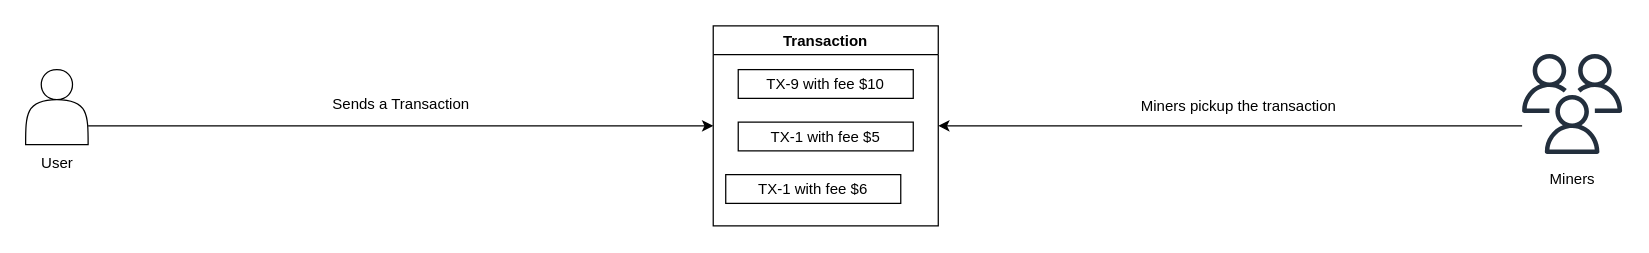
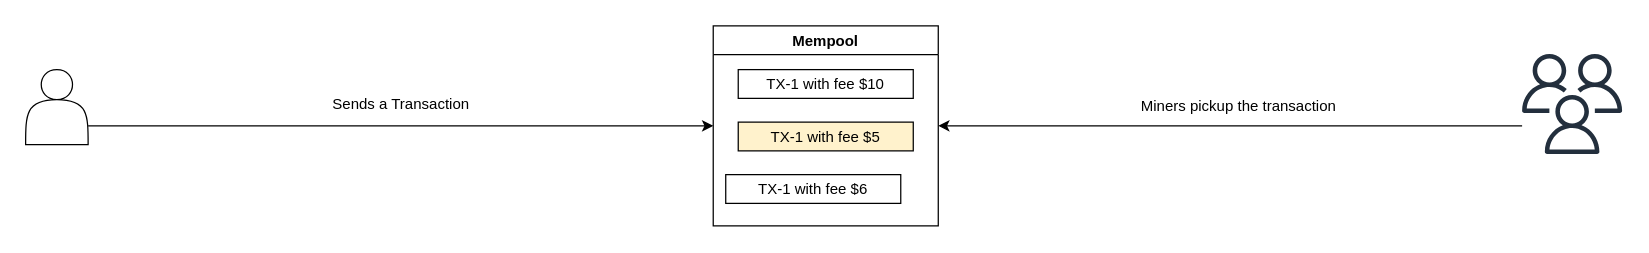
- <mxCell id="5" value="Transaction" style="swimlane;" parent="1" vertex="1"><mxGeometry x="570" y="20" width="180" height="160" as="geometry"><mxRectangle x="620" y="270" width="90" height="30" as="alternateBounds" /></mxGeometry></mxCell>
+ <mxCell id="5" value="Mempool" style="swimlane;" parent="1" vertex="1"><mxGeometry x="570" y="20" width="180" height="160" as="geometry"><mxRectangle x="620" y="270" width="90" height="30" as="alternateBounds" /></mxGeometry></mxCell>
- <mxCell id="6" value="&lt;div align=&quot;justify&quot;&gt;TX-9 with fee $10&lt;/div&gt;" style="rounded=0;whiteSpace=wrap;html=1;" vertex="1" parent="5"><mxGeometry x="20" y="35" width="140" height="23" as="geometry" /></mxCell>
+ <mxCell id="6" value="&lt;div align=&quot;justify&quot;&gt;TX-1 with fee $10&lt;/div&gt;" style="rounded=0;whiteSpace=wrap;html=1;" vertex="1" parent="5"><mxGeometry x="20" y="35" width="140" height="23" as="geometry" /></mxCell>
- <mxCell id="7" value="&lt;div align=&quot;justify&quot;&gt;TX-1 with fee $5&lt;/div&gt;" style="rounded=0;whiteSpace=wrap;html=1;" vertex="1" parent="5"><mxGeometry x="20" y="77" width="140" height="23" as="geometry" /></mxCell>
+ <mxCell id="7" value="&lt;div align=&quot;justify&quot;&gt;TX-1 with fee $5&lt;/div&gt;" style="rounded=0;whiteSpace=wrap;html=1;fillColor=#fff2cc;" vertex="1" parent="5"><mxGeometry x="20" y="77" width="140" height="23" as="geometry" /></mxCell>
- <mxCell id="4" value="User" style="text;html=1;align=center;verticalAlign=middle;resizable=0;points=[];autosize=1;strokeColor=none;fillColor=none;" parent="2" vertex="1"><mxGeometry y="60" width="50" height="30" as="geometry" /></mxCell>
- <mxCell id="11" value="&lt;div&gt;Miners&lt;/div&gt;" style="text;html=1;align=center;verticalAlign=middle;resizable=1;points=[];autosize=1;strokeColor=none;fillColor=none;movable=1;rotatable=1;deletable=1;editable=1;locked=0;connectable=1;" parent="9" vertex="1"><mxGeometry x="10" y="85" width="60" height="30" as="geometry" /></mxCell>
